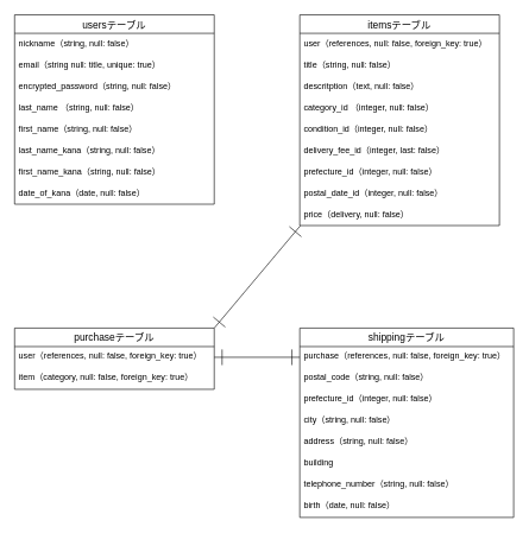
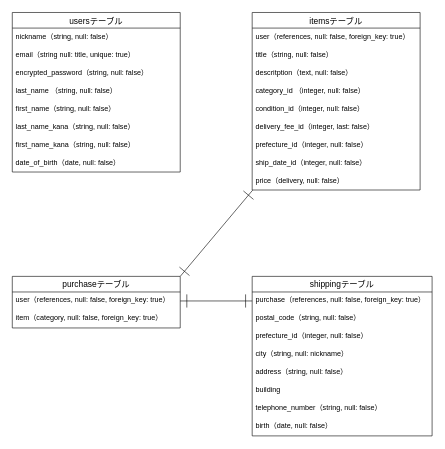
- <mxCell id="10" value="date_of_kana（date, null: false）" style="text;strokeColor=none;fillColor=none;spacingLeft=4;spacingRight=4;overflow=hidden;rotatable=0;points=[[0,0.5],[1,0.5]];portConstraint=eastwest;fontSize=12;" parent="2" vertex="1"><mxGeometry y="236" width="280" height="30" as="geometry" /></mxCell>
+ <mxCell id="10" value="date_of_birth（date, null: false）" style="text;strokeColor=none;fillColor=none;spacingLeft=4;spacingRight=4;overflow=hidden;rotatable=0;points=[[0,0.5],[1,0.5]];portConstraint=eastwest;fontSize=12;" parent="2" vertex="1"><mxGeometry y="236" width="280" height="30" as="geometry" /></mxCell>
- <mxCell id="20" value="postal_date_id（integer, null: false）" style="text;strokeColor=none;fillColor=none;spacingLeft=4;spacingRight=4;overflow=hidden;rotatable=0;points=[[0,0.5],[1,0.5]];portConstraint=eastwest;fontSize=12;" parent="12" vertex="1"><mxGeometry y="236" width="280" height="30" as="geometry" /></mxCell>
+ <mxCell id="20" value="ship_date_id（integer, null: false）" style="text;strokeColor=none;fillColor=none;spacingLeft=4;spacingRight=4;overflow=hidden;rotatable=0;points=[[0,0.5],[1,0.5]];portConstraint=eastwest;fontSize=12;" parent="12" vertex="1"><mxGeometry y="236" width="280" height="30" as="geometry" /></mxCell>
- <mxCell id="29" value="city（string, null: false）" style="text;strokeColor=none;fillColor=none;spacingLeft=4;spacingRight=4;overflow=hidden;rotatable=0;points=[[0,0.5],[1,0.5]];portConstraint=eastwest;fontSize=12;" parent="25" vertex="1"><mxGeometry y="116" width="300" height="30" as="geometry" /></mxCell>
+ <mxCell id="29" value="city（string, null: nickname）" style="text;strokeColor=none;fillColor=none;spacingLeft=4;spacingRight=4;overflow=hidden;rotatable=0;points=[[0,0.5],[1,0.5]];portConstraint=eastwest;fontSize=12;" parent="25" vertex="1"><mxGeometry y="116" width="300" height="30" as="geometry" /></mxCell>
